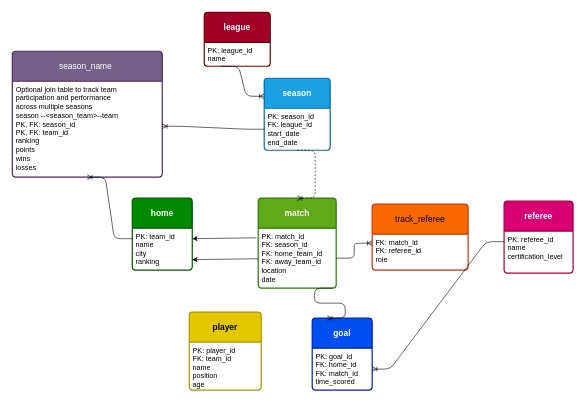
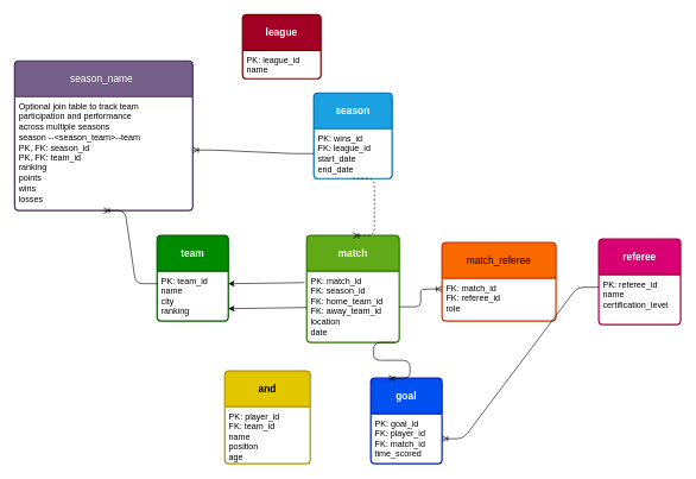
- <mxCell id="27" value="" style="edgeStyle=entityRelationEdgeStyle;fontSize=12;html=1;endArrow=ERoneToMany;entryX=0;entryY=0.25;entryDx=0;entryDy=0;exitX=0.25;exitY=1;exitDx=0;exitDy=0;" parent="1" source="14" target="7" edge="1"><mxGeometry width="100" height="100" relative="1" as="geometry"><mxPoint x="380" y="140" as="sourcePoint" /><mxPoint x="430" y="150" as="targetPoint" /><Array as="points"><mxPoint x="430" y="120" /><mxPoint x="430" y="120" /><mxPoint x="420" y="110" /><mxPoint x="430" y="120" /><mxPoint x="430" y="120" /></Array></mxGeometry></mxCell>
- <mxCell id="8" value="&lt;div&gt;&lt;font style=&quot;color: rgb(0, 0, 0);&quot;&gt;PK: season_id&lt;/font&gt;&lt;/div&gt;&lt;div&gt;&lt;font style=&quot;color: rgb(0, 0, 0);&quot;&gt;FK: league_id&lt;/font&gt;&lt;/div&gt;&lt;font style=&quot;color: rgb(0, 0, 0);&quot;&gt;start_date&lt;/font&gt;&lt;div&gt;&lt;div&gt;&lt;font style=&quot;color: rgb(0, 0, 0);&quot;&gt;end_date&lt;/font&gt;&lt;/div&gt;&lt;/div&gt;" style="align=left;strokeColor=none;fillColor=none;spacingLeft=4;fontSize=12;verticalAlign=top;resizable=0;rotatable=0;part=1;html=1;" parent="7" vertex="1"><mxGeometry y="50" width="110" height="70" as="geometry" /></mxCell>
+ <mxCell id="8" value="&lt;div&gt;&lt;font style=&quot;color: rgb(0, 0, 0);&quot;&gt;PK: wins_id&lt;/font&gt;&lt;/div&gt;&lt;div&gt;&lt;font style=&quot;color: rgb(0, 0, 0);&quot;&gt;FK: league_id&lt;/font&gt;&lt;/div&gt;&lt;font style=&quot;color: rgb(0, 0, 0);&quot;&gt;start_date&lt;/font&gt;&lt;div&gt;&lt;div&gt;&lt;font style=&quot;color: rgb(0, 0, 0);&quot;&gt;end_date&lt;/font&gt;&lt;/div&gt;&lt;/div&gt;" style="align=left;strokeColor=none;fillColor=none;spacingLeft=4;fontSize=12;verticalAlign=top;resizable=0;rotatable=0;part=1;html=1;" parent="7" vertex="1"><mxGeometry y="50" width="110" height="70" as="geometry" /></mxCell>
- <mxCell id="11" value="&lt;b&gt;home&lt;/b&gt;" style="swimlane;childLayout=stackLayout;horizontal=1;startSize=50;horizontalStack=0;rounded=1;fontSize=14;fontStyle=0;strokeWidth=2;resizeParent=0;resizeLast=1;shadow=0;dashed=0;align=center;arcSize=4;whiteSpace=wrap;html=1;fillColor=#008a00;fontColor=#ffffff;strokeColor=#005700;" parent="1" vertex="1"><mxGeometry x="220" y="330" width="100" height="120" as="geometry" /></mxCell>
+ <mxCell id="11" value="&lt;b&gt;team&lt;/b&gt;" style="swimlane;childLayout=stackLayout;horizontal=1;startSize=50;horizontalStack=0;rounded=1;fontSize=14;fontStyle=0;strokeWidth=2;resizeParent=0;resizeLast=1;shadow=0;dashed=0;align=center;arcSize=4;whiteSpace=wrap;html=1;fillColor=#008a00;fontColor=#ffffff;strokeColor=#005700;" parent="1" vertex="1"><mxGeometry x="220" y="330" width="100" height="120" as="geometry" /></mxCell>
- <mxCell id="21" value="track_referee" style="swimlane;childLayout=stackLayout;horizontal=1;startSize=50;horizontalStack=0;rounded=1;fontSize=14;fontStyle=0;strokeWidth=2;resizeParent=0;resizeLast=1;shadow=0;dashed=0;align=center;arcSize=4;whiteSpace=wrap;html=1;fillColor=#fa6800;fontColor=#000000;strokeColor=#C73500;" vertex="1" parent="1"><mxGeometry x="620" y="340" width="160" height="110" as="geometry" /></mxCell>
+ <mxCell id="21" value="match_referee" style="swimlane;childLayout=stackLayout;horizontal=1;startSize=50;horizontalStack=0;rounded=1;fontSize=14;fontStyle=0;strokeWidth=2;resizeParent=0;resizeLast=1;shadow=0;dashed=0;align=center;arcSize=4;whiteSpace=wrap;html=1;fillColor=#fa6800;fontColor=#000000;strokeColor=#C73500;" vertex="1" parent="1"><mxGeometry x="620" y="340" width="160" height="110" as="geometry" /></mxCell>
- <mxCell id="5" value="&lt;b&gt;player&lt;/b&gt;" style="swimlane;childLayout=stackLayout;horizontal=1;startSize=50;horizontalStack=0;rounded=1;fontSize=14;fontStyle=0;strokeWidth=2;resizeParent=0;resizeLast=1;shadow=0;dashed=0;align=center;arcSize=4;whiteSpace=wrap;html=1;fillColor=#e3c800;fontColor=#000000;strokeColor=#B09500;" parent="1" vertex="1"><mxGeometry x="315" y="520" width="120" height="130" as="geometry" /></mxCell>
+ <mxCell id="5" value="&lt;b&gt;and&lt;/b&gt;" style="swimlane;childLayout=stackLayout;horizontal=1;startSize=50;horizontalStack=0;rounded=1;fontSize=14;fontStyle=0;strokeWidth=2;resizeParent=0;resizeLast=1;shadow=0;dashed=0;align=center;arcSize=4;whiteSpace=wrap;html=1;fillColor=#e3c800;fontColor=#000000;strokeColor=#B09500;" parent="1" vertex="1"><mxGeometry x="315" y="520" width="120" height="130" as="geometry" /></mxCell>
- <mxCell id="10" value="&lt;font style=&quot;color: rgb(0, 0, 0);&quot;&gt;PK: goal_id&lt;/font&gt;&lt;div&gt;&lt;font style=&quot;color: rgb(0, 0, 0);&quot;&gt;FK: home_id&lt;/font&gt;&lt;/div&gt;&lt;div&gt;&lt;font style=&quot;color: rgb(0, 0, 0);&quot;&gt;FK: match_id&lt;/font&gt;&lt;/div&gt;&lt;div&gt;&lt;font style=&quot;color: rgb(0, 0, 0);&quot;&gt;time_scored&lt;/font&gt;&lt;/div&gt;" style="align=left;strokeColor=none;fillColor=none;spacingLeft=4;fontSize=12;verticalAlign=top;resizable=0;rotatable=0;part=1;html=1;" parent="9" vertex="1"><mxGeometry y="50" width="100" height="70" as="geometry" /></mxCell>
+ <mxCell id="10" value="&lt;font style=&quot;color: rgb(0, 0, 0);&quot;&gt;PK: goal_id&lt;/font&gt;&lt;div&gt;&lt;font style=&quot;color: rgb(0, 0, 0);&quot;&gt;FK: player_id&lt;/font&gt;&lt;/div&gt;&lt;div&gt;&lt;font style=&quot;color: rgb(0, 0, 0);&quot;&gt;FK: match_id&lt;/font&gt;&lt;/div&gt;&lt;div&gt;&lt;font style=&quot;color: rgb(0, 0, 0);&quot;&gt;time_scored&lt;/font&gt;&lt;/div&gt;" style="align=left;strokeColor=none;fillColor=none;spacingLeft=4;fontSize=12;verticalAlign=top;resizable=0;rotatable=0;part=1;html=1;" parent="9" vertex="1"><mxGeometry y="50" width="100" height="70" as="geometry" /></mxCell>
